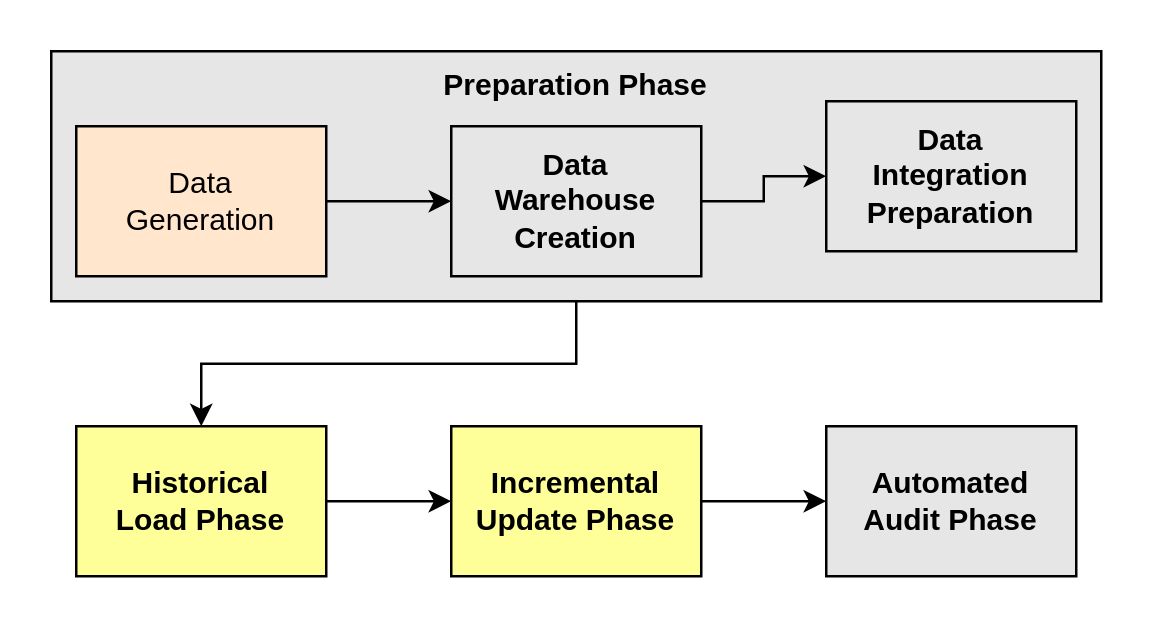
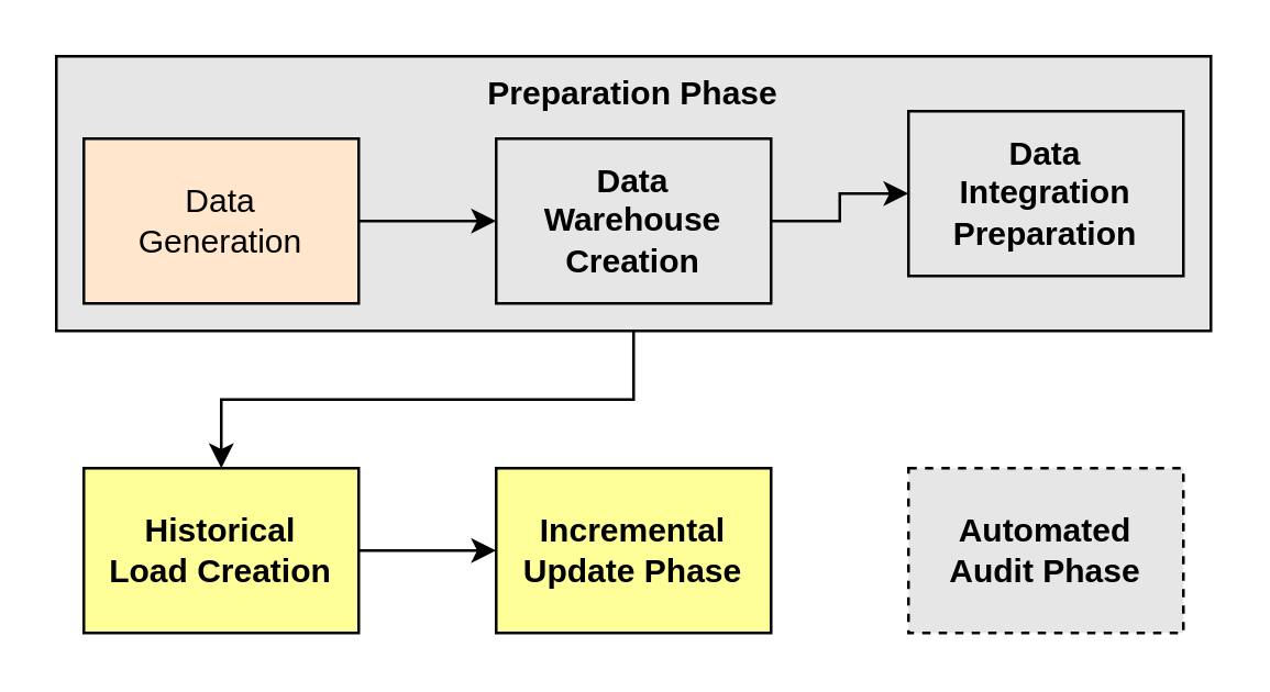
- <mxCell id="10" value="&lt;b&gt;Historical&lt;br&gt;Load Phase&lt;br&gt;&lt;/b&gt;" style="rounded=0;whiteSpace=wrap;html=1;fillColor=#FFFF99;" vertex="1" parent="1"><mxGeometry x="30" y="170" width="100" height="60" as="geometry" /></mxCell>
+ <mxCell id="10" value="&lt;b&gt;Historical&lt;br&gt;Load Creation&lt;br&gt;&lt;/b&gt;" style="rounded=0;whiteSpace=wrap;html=1;fillColor=#FFFF99;" vertex="1" parent="1"><mxGeometry x="30" y="170" width="100" height="60" as="geometry" /></mxCell>
- <mxCell id="11" style="edgeStyle=orthogonalEdgeStyle;rounded=0;orthogonalLoop=1;jettySize=auto;html=1;exitX=1;exitY=0.5;exitDx=0;exitDy=0;entryX=0;entryY=0.5;entryDx=0;entryDy=0;" edge="1" parent="1" source="12" target="13"><mxGeometry relative="1" as="geometry" /></mxCell>
- <mxCell id="13" value="&lt;b&gt;Automated&lt;br&gt;Audit Phase&lt;br&gt;&lt;/b&gt;" style="rounded=0;whiteSpace=wrap;html=1;fillColor=#E6E6E6;" vertex="1" parent="1"><mxGeometry x="330" y="170" width="100" height="60" as="geometry" /></mxCell>
+ <mxCell id="13" value="&lt;b&gt;Automated&lt;br&gt;Audit Phase&lt;br&gt;&lt;/b&gt;" style="rounded=0;whiteSpace=wrap;html=1;fillColor=#E6E6E6;dashed=1;" vertex="1" parent="1"><mxGeometry x="330" y="170" width="100" height="60" as="geometry" /></mxCell>
